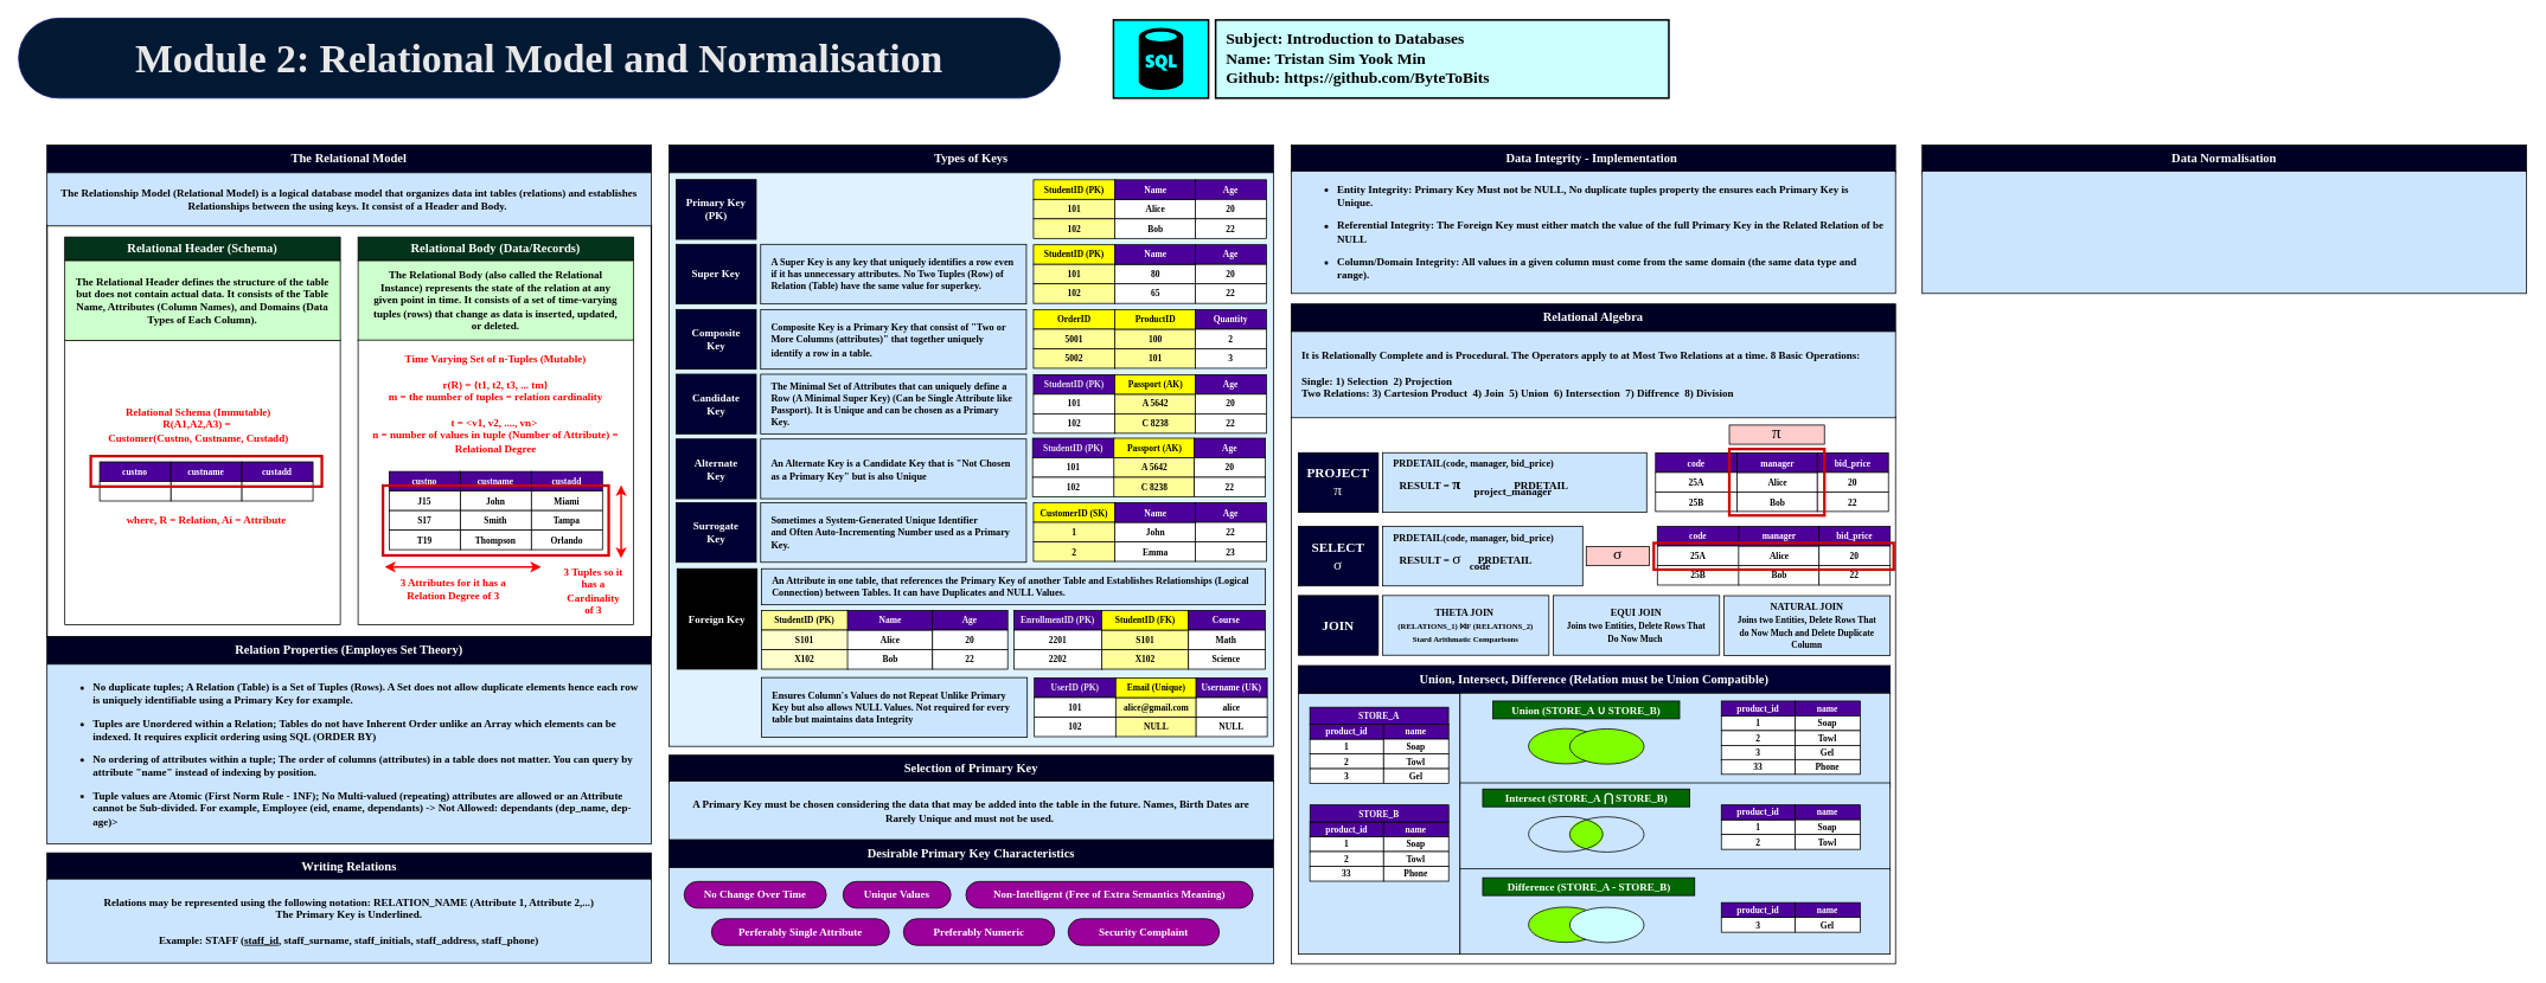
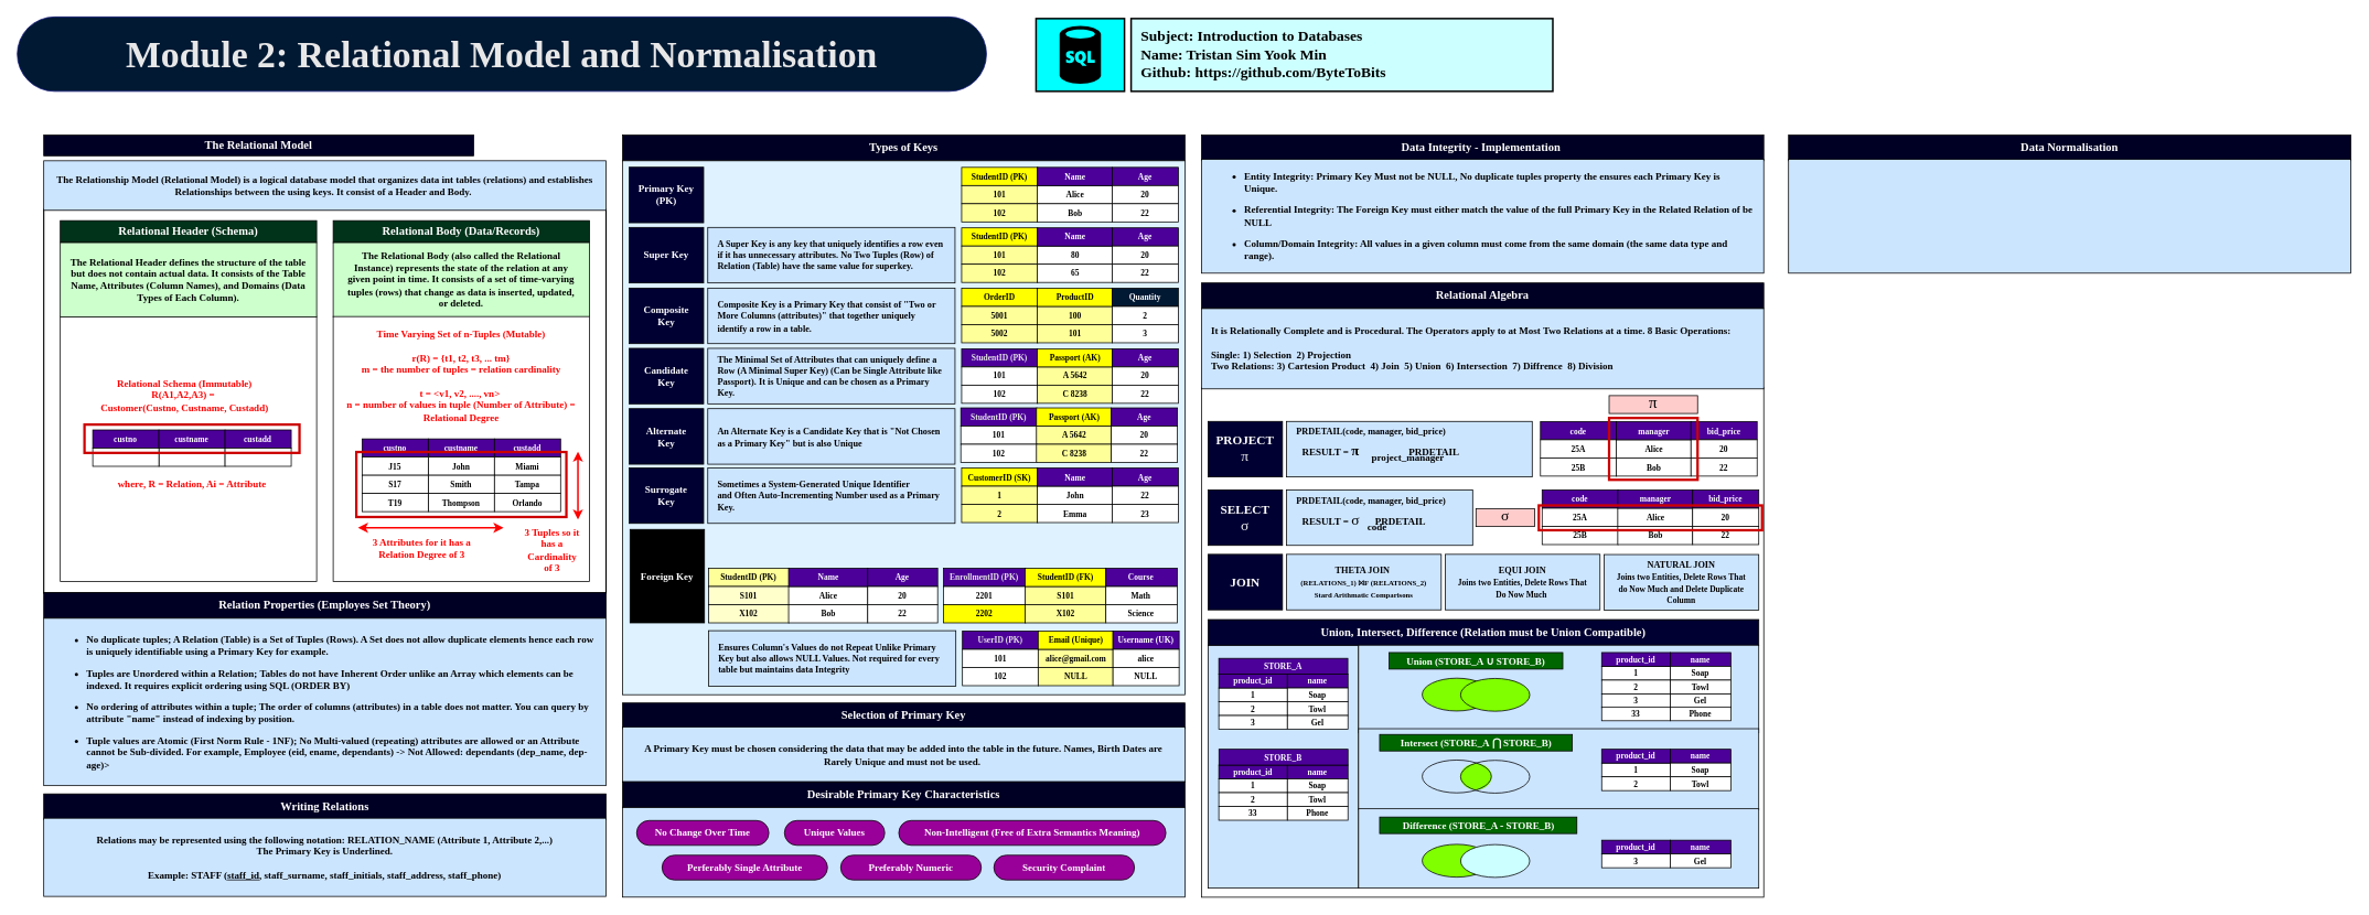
- <mxCell id="9" value="&lt;font face=&quot;Comic Sans MS&quot;&gt;&lt;span style=&quot;font-size: 14px;&quot;&gt;&lt;b&gt;The Relational Model&lt;/b&gt;&lt;/span&gt;&lt;/font&gt;" style="rounded=0;whiteSpace=wrap;html=1;fillColor=#000024;fontColor=#FFFFFF;strokeColor=#000000;align=center;spacing=12;fontSize=13;" parent="1" vertex="1"><mxGeometry x="52" y="163" width="680" height="31" as="geometry" /></mxCell>
+ <mxCell id="9" value="&lt;font face=&quot;Comic Sans MS&quot;&gt;&lt;span style=&quot;font-size: 14px;&quot;&gt;&lt;b&gt;The Relational Model&lt;/b&gt;&lt;/span&gt;&lt;/font&gt;" style="rounded=0;whiteSpace=wrap;html=1;fillColor=#000024;fontColor=#FFFFFF;strokeColor=#000000;align=center;spacing=12;fontSize=13;" parent="1" vertex="1"><mxGeometry x="52" y="163" width="520" height="25" as="geometry" /></mxCell>
- <mxCell id="67" value="Quantity" style="rounded=0;whiteSpace=wrap;html=1;fontFamily=Comic Sans MS;fontColor=#FFFFFF;fillColor=#4C0099;strokeColor=#000000;fontStyle=1;fontSize=10;" parent="62" vertex="1"><mxGeometry x="182" width="80" height="22" as="geometry" /></mxCell>
+ <mxCell id="67" value="Quantity" style="rounded=0;whiteSpace=wrap;html=1;fontFamily=Comic Sans MS;fontColor=#FFFFFF;fillColor=#011933;strokeColor=#000000;fontStyle=1;fontSize=10;" parent="62" vertex="1"><mxGeometry x="182" width="80" height="22" as="geometry" /></mxCell>
- <mxCell id="19" value="&lt;font face=&quot;Comic Sans MS&quot;&gt;&lt;b&gt;An Attribute in one table, that references the Primary Key of another Table and&amp;nbsp;&lt;/b&gt;&lt;/font&gt;&lt;b style=&quot;font-family: &amp;quot;Comic Sans MS&amp;quot;; background-color: initial;&quot;&gt;Establishes Relationships (Logical Connection) between Tables.&amp;nbsp;&lt;/b&gt;&lt;b style=&quot;font-family: &amp;quot;Comic Sans MS&amp;quot;; background-color: initial;&quot;&gt;It can have Duplicates and NULL Values.&lt;/b&gt;" style="rounded=0;whiteSpace=wrap;html=1;fillColor=#CCE5FF;fontColor=#000000;strokeColor=#000000;align=left;spacing=12;fontSize=11;" parent="1" vertex="1"><mxGeometry x="856" y="640" width="567" height="40.6" as="geometry" /></mxCell>
- <mxCell id="57" value="2202" style="rounded=0;whiteSpace=wrap;html=1;fontFamily=Comic Sans MS;fontColor=#000000;fillColor=#FFFFFF;strokeColor=#000000;fontStyle=1;fontSize=10;" parent="50" vertex="1"><mxGeometry y="44" width="99.295" height="22" as="geometry" /></mxCell>
+ <mxCell id="57" value="2202" style="rounded=0;whiteSpace=wrap;html=1;fontFamily=Comic Sans MS;fontColor=#000000;fillColor=#ffff00;strokeColor=#000000;fontStyle=1;fontSize=10;" parent="50" vertex="1"><mxGeometry y="44" width="99.295" height="22" as="geometry" /></mxCell>
